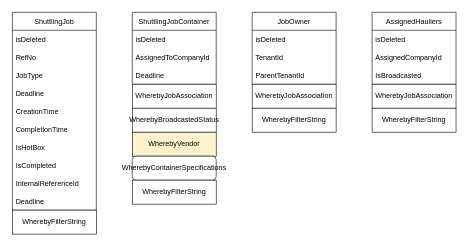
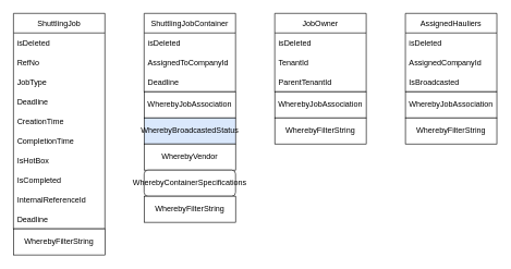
- <mxCell id="19" value="WherebyBroadcastedStatus" style="rounded=0;whiteSpace=wrap;html=1;" vertex="1" parent="1"><mxGeometry x="220" y="180" width="140" height="40" as="geometry" /></mxCell>
+ <mxCell id="19" value="WherebyBroadcastedStatus" style="rounded=0;whiteSpace=wrap;html=1;fillColor=#dae8fc;" vertex="1" parent="1"><mxGeometry x="220" y="180" width="140" height="40" as="geometry" /></mxCell>
- <mxCell id="20" value="WherebyVendor" style="rounded=0;whiteSpace=wrap;html=1;fillColor=#fff2cc;" vertex="1" parent="1"><mxGeometry x="220" y="220" width="140" height="40" as="geometry" /></mxCell>
+ <mxCell id="20" value="WherebyVendor" style="rounded=0;whiteSpace=wrap;html=1;" vertex="1" parent="1"><mxGeometry x="220" y="220" width="140" height="40" as="geometry" /></mxCell>
